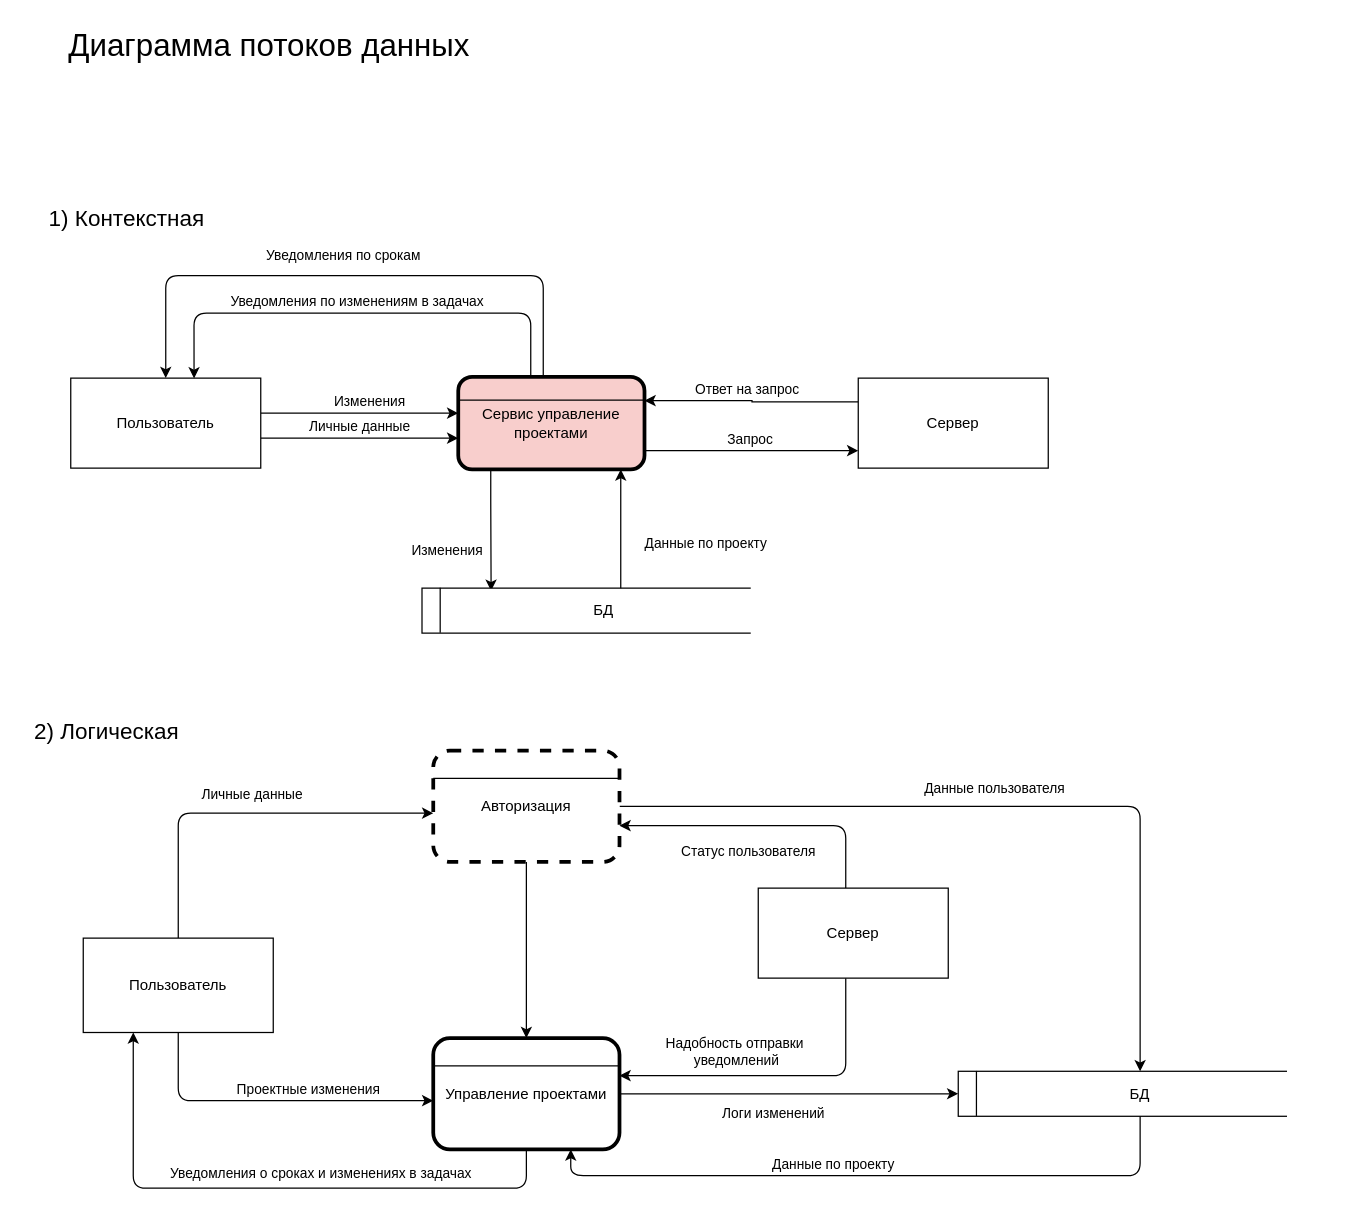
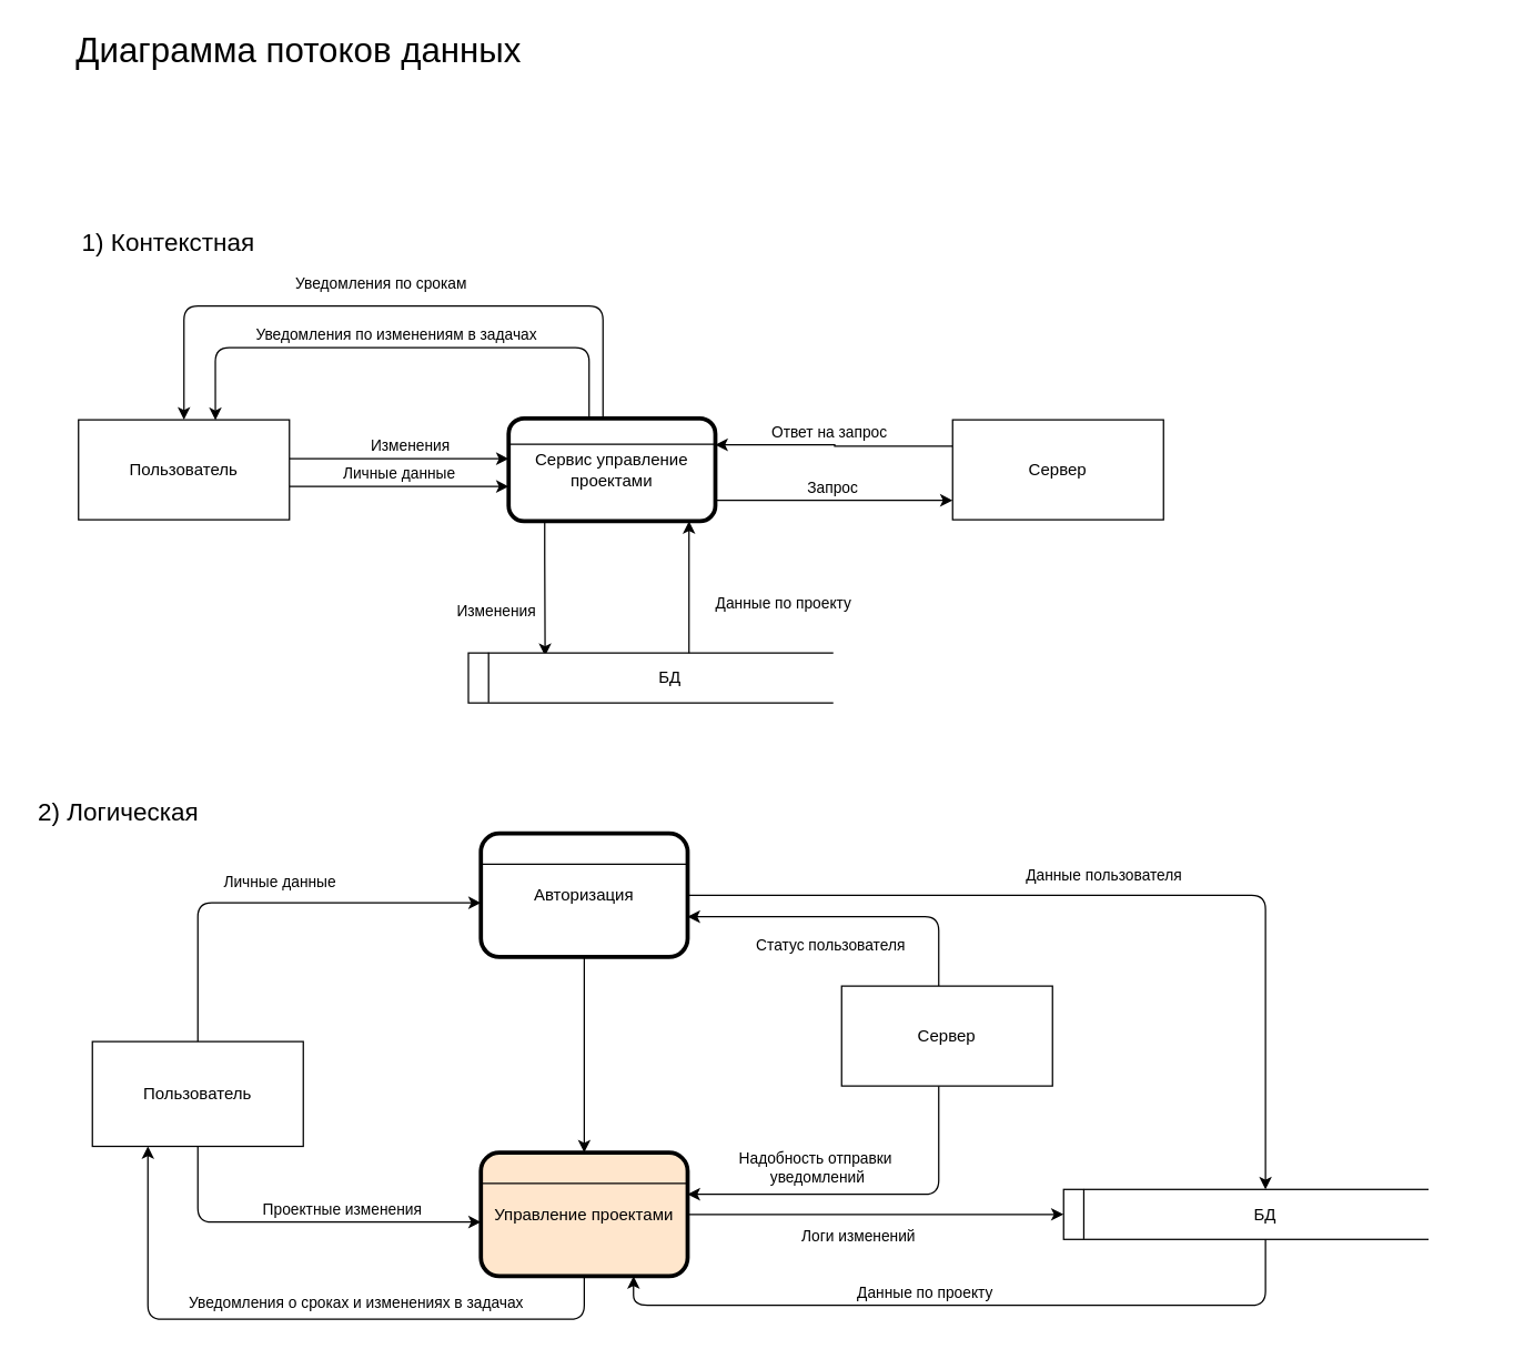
- <mxCell id="52" value="1) Контекстная" style="text;html=1;align=center;verticalAlign=middle;whiteSpace=wrap;rounded=0;fontFamily=Helvetica;fontSize=18;fontColor=default;labelBackgroundColor=default;" vertex="1" parent="1"><mxGeometry x="36" y="160" width="130" height="30" as="geometry" /></mxCell>
+ <mxCell id="52" value="1) Контекстная" style="text;html=1;align=center;verticalAlign=middle;whiteSpace=wrap;rounded=0;fontFamily=Helvetica;fontSize=18;fontColor=default;labelBackgroundColor=default;" vertex="1" parent="1"><mxGeometry x="56" y="160" width="130" height="30" as="geometry" /></mxCell>
- <mxCell id="7" value="Сервис управление проектами" style="rounded=1;whiteSpace=wrap;html=1;strokeWidth=3;fillColor=#f8cecc;" vertex="1" parent="1"><mxGeometry x="366" y="301" width="149" height="74" as="geometry" /></mxCell>
+ <mxCell id="7" value="Сервис управление проектами" style="rounded=1;whiteSpace=wrap;html=1;strokeWidth=3;" vertex="1" parent="1"><mxGeometry x="366" y="301" width="149" height="74" as="geometry" /></mxCell>
- <mxCell id="44" value="Авторизация" style="rounded=1;whiteSpace=wrap;html=1;strokeWidth=3;dashed=1;" vertex="1" parent="1"><mxGeometry x="346" y="600" width="149" height="89.06" as="geometry" /></mxCell>
+ <mxCell id="44" value="Авторизация" style="rounded=1;whiteSpace=wrap;html=1;strokeWidth=3;" vertex="1" parent="1"><mxGeometry x="346" y="600" width="149" height="89.06" as="geometry" /></mxCell>
- <mxCell id="26" value="Управление проектами" style="rounded=1;whiteSpace=wrap;html=1;strokeWidth=3;" vertex="1" parent="1"><mxGeometry x="346" y="830" width="149" height="89.06" as="geometry" /></mxCell>
+ <mxCell id="26" value="Управление проектами" style="rounded=1;whiteSpace=wrap;html=1;strokeWidth=3;fillColor=#ffe6cc;" vertex="1" parent="1"><mxGeometry x="346" y="830" width="149" height="89.06" as="geometry" /></mxCell>
